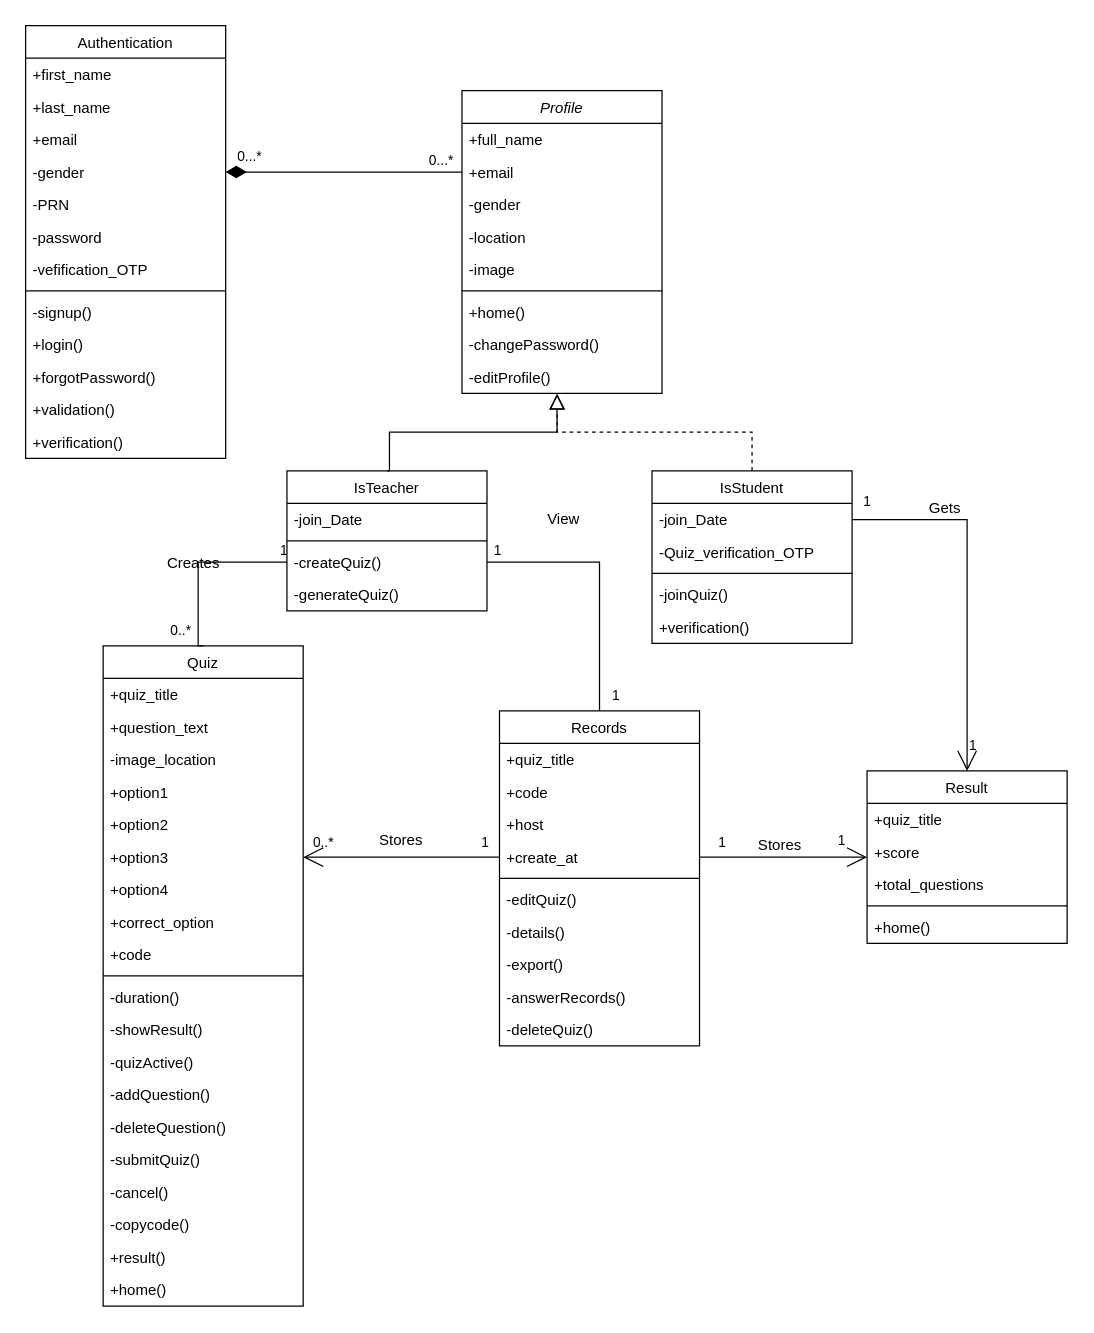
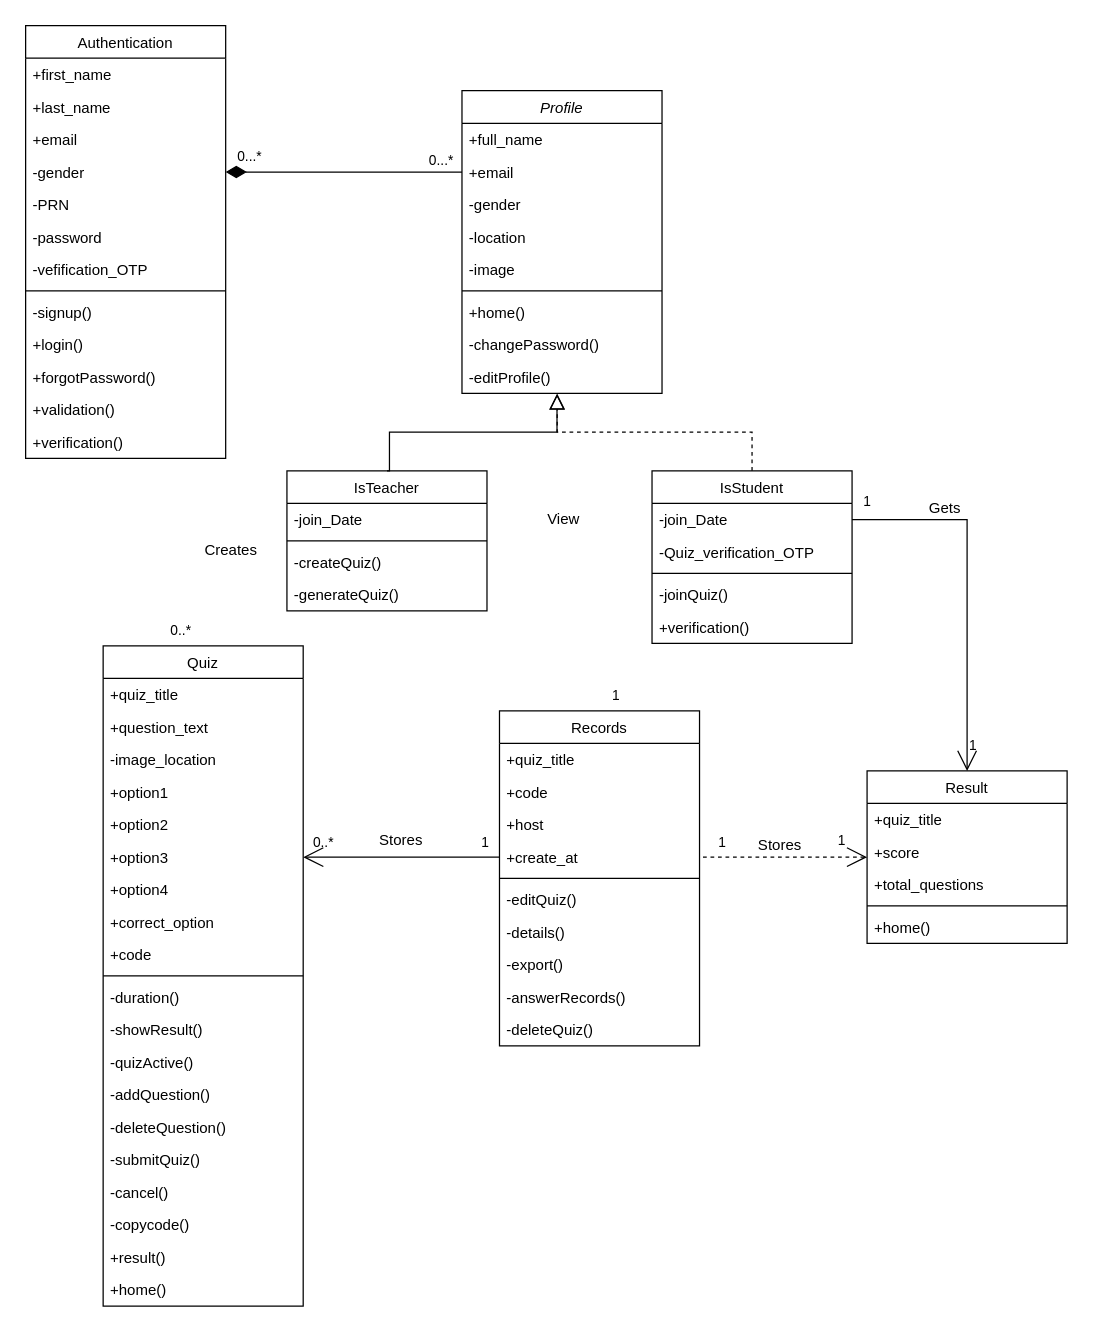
- <mxCell id="79" value="1" style="endArrow=none;html=1;endSize=12;startArrow=none;startSize=14;startFill=0;align=left;verticalAlign=bottom;rounded=0;endFill=0;strokeWidth=1;entryX=0.5;entryY=0;entryDx=0;entryDy=0;exitX=0;exitY=0.5;exitDx=0;exitDy=0;labelBackgroundColor=none;edgeStyle=orthogonalEdgeStyle;" parent="1" source="22" target="36" edge="1"><mxGeometry x="-0.902" relative="1" as="geometry"><mxPoint x="229" y="501" as="sourcePoint" /><mxPoint x="474" y="780" as="targetPoint" /><mxPoint as="offset" /><Array as="points"><mxPoint x="158" y="449" /></Array></mxGeometry></mxCell>
- <mxCell id="89" value="Creates" style="text;html=1;align=center;verticalAlign=middle;resizable=0;points=[];autosize=1;strokeColor=none;fillColor=none;" parent="1" vertex="1"><mxGeometry x="124" y="437" width="60" height="26" as="geometry" /></mxCell>
+ <mxCell id="89" value="Creates" style="text;html=1;align=center;verticalAlign=middle;resizable=0;points=[];autosize=1;strokeColor=none;fillColor=none;" parent="1" vertex="1"><mxGeometry x="154" y="427" width="60" height="26" as="geometry" /></mxCell>
- <mxCell id="78" value="1" style="endArrow=none;html=1;endSize=12;startArrow=none;startSize=14;startFill=0;edgeStyle=orthogonalEdgeStyle;align=left;verticalAlign=bottom;rounded=0;endFill=0;strokeWidth=1;entryX=0.5;entryY=0;entryDx=0;entryDy=0;exitX=1;exitY=0.5;exitDx=0;exitDy=0;labelBackgroundColor=none;" parent="1" source="22" target="25" edge="1"><mxGeometry x="-0.961" relative="1" as="geometry"><mxPoint x="389" y="501" as="sourcePoint" /><mxPoint x="289" y="726" as="targetPoint" /><mxPoint as="offset" /></mxGeometry></mxCell>
- <mxCell id="87" value="1" style="endArrow=none;html=1;endSize=12;startArrow=open;startSize=14;startFill=0;edgeStyle=orthogonalEdgeStyle;align=left;verticalAlign=bottom;rounded=0;endFill=0;strokeWidth=1;entryX=1;entryY=0.5;entryDx=0;entryDy=0;exitX=0;exitY=0.5;exitDx=0;exitDy=0;labelBackgroundColor=none;" parent="1" source="57" target="29" edge="1"><mxGeometry x="-0.627" y="-4" relative="1" as="geometry"><mxPoint x="781" y="328" as="sourcePoint" /><mxPoint x="909" y="435" as="targetPoint" /><mxPoint as="offset" /></mxGeometry></mxCell>
+ <mxCell id="87" value="1" style="endArrow=none;html=1;endSize=12;startArrow=open;startSize=14;startFill=0;edgeStyle=orthogonalEdgeStyle;align=left;verticalAlign=bottom;rounded=0;endFill=0;strokeWidth=1;entryX=1;entryY=0.5;entryDx=0;entryDy=0;exitX=0;exitY=0.5;exitDx=0;exitDy=0;labelBackgroundColor=none;dashed=1;" parent="1" source="57" target="29" edge="1"><mxGeometry x="-0.627" y="-4" relative="1" as="geometry"><mxPoint x="781" y="328" as="sourcePoint" /><mxPoint x="909" y="435" as="targetPoint" /><mxPoint as="offset" /></mxGeometry></mxCell>
